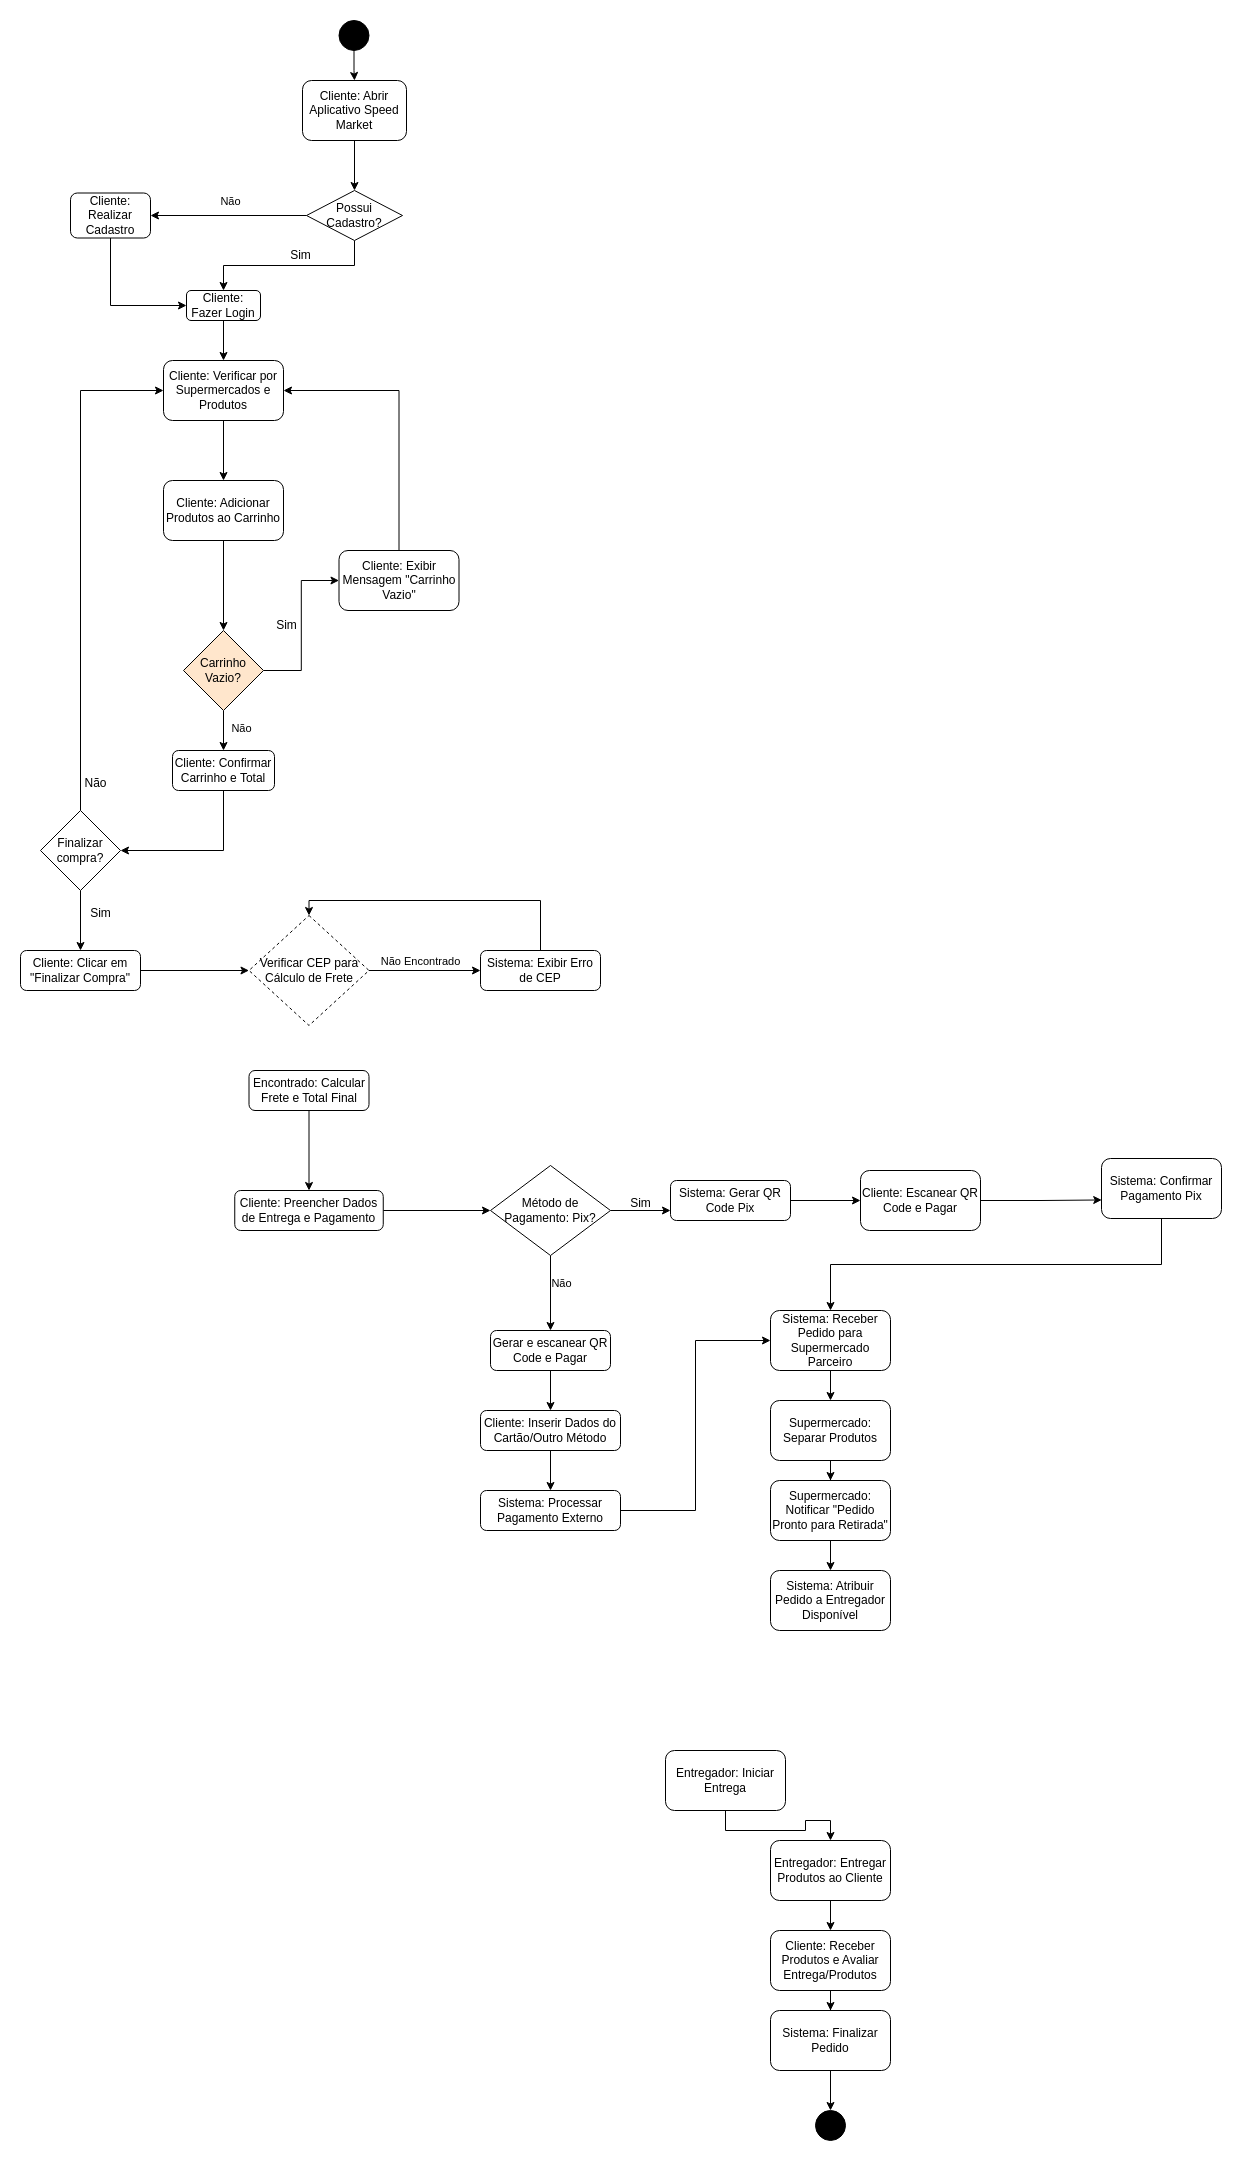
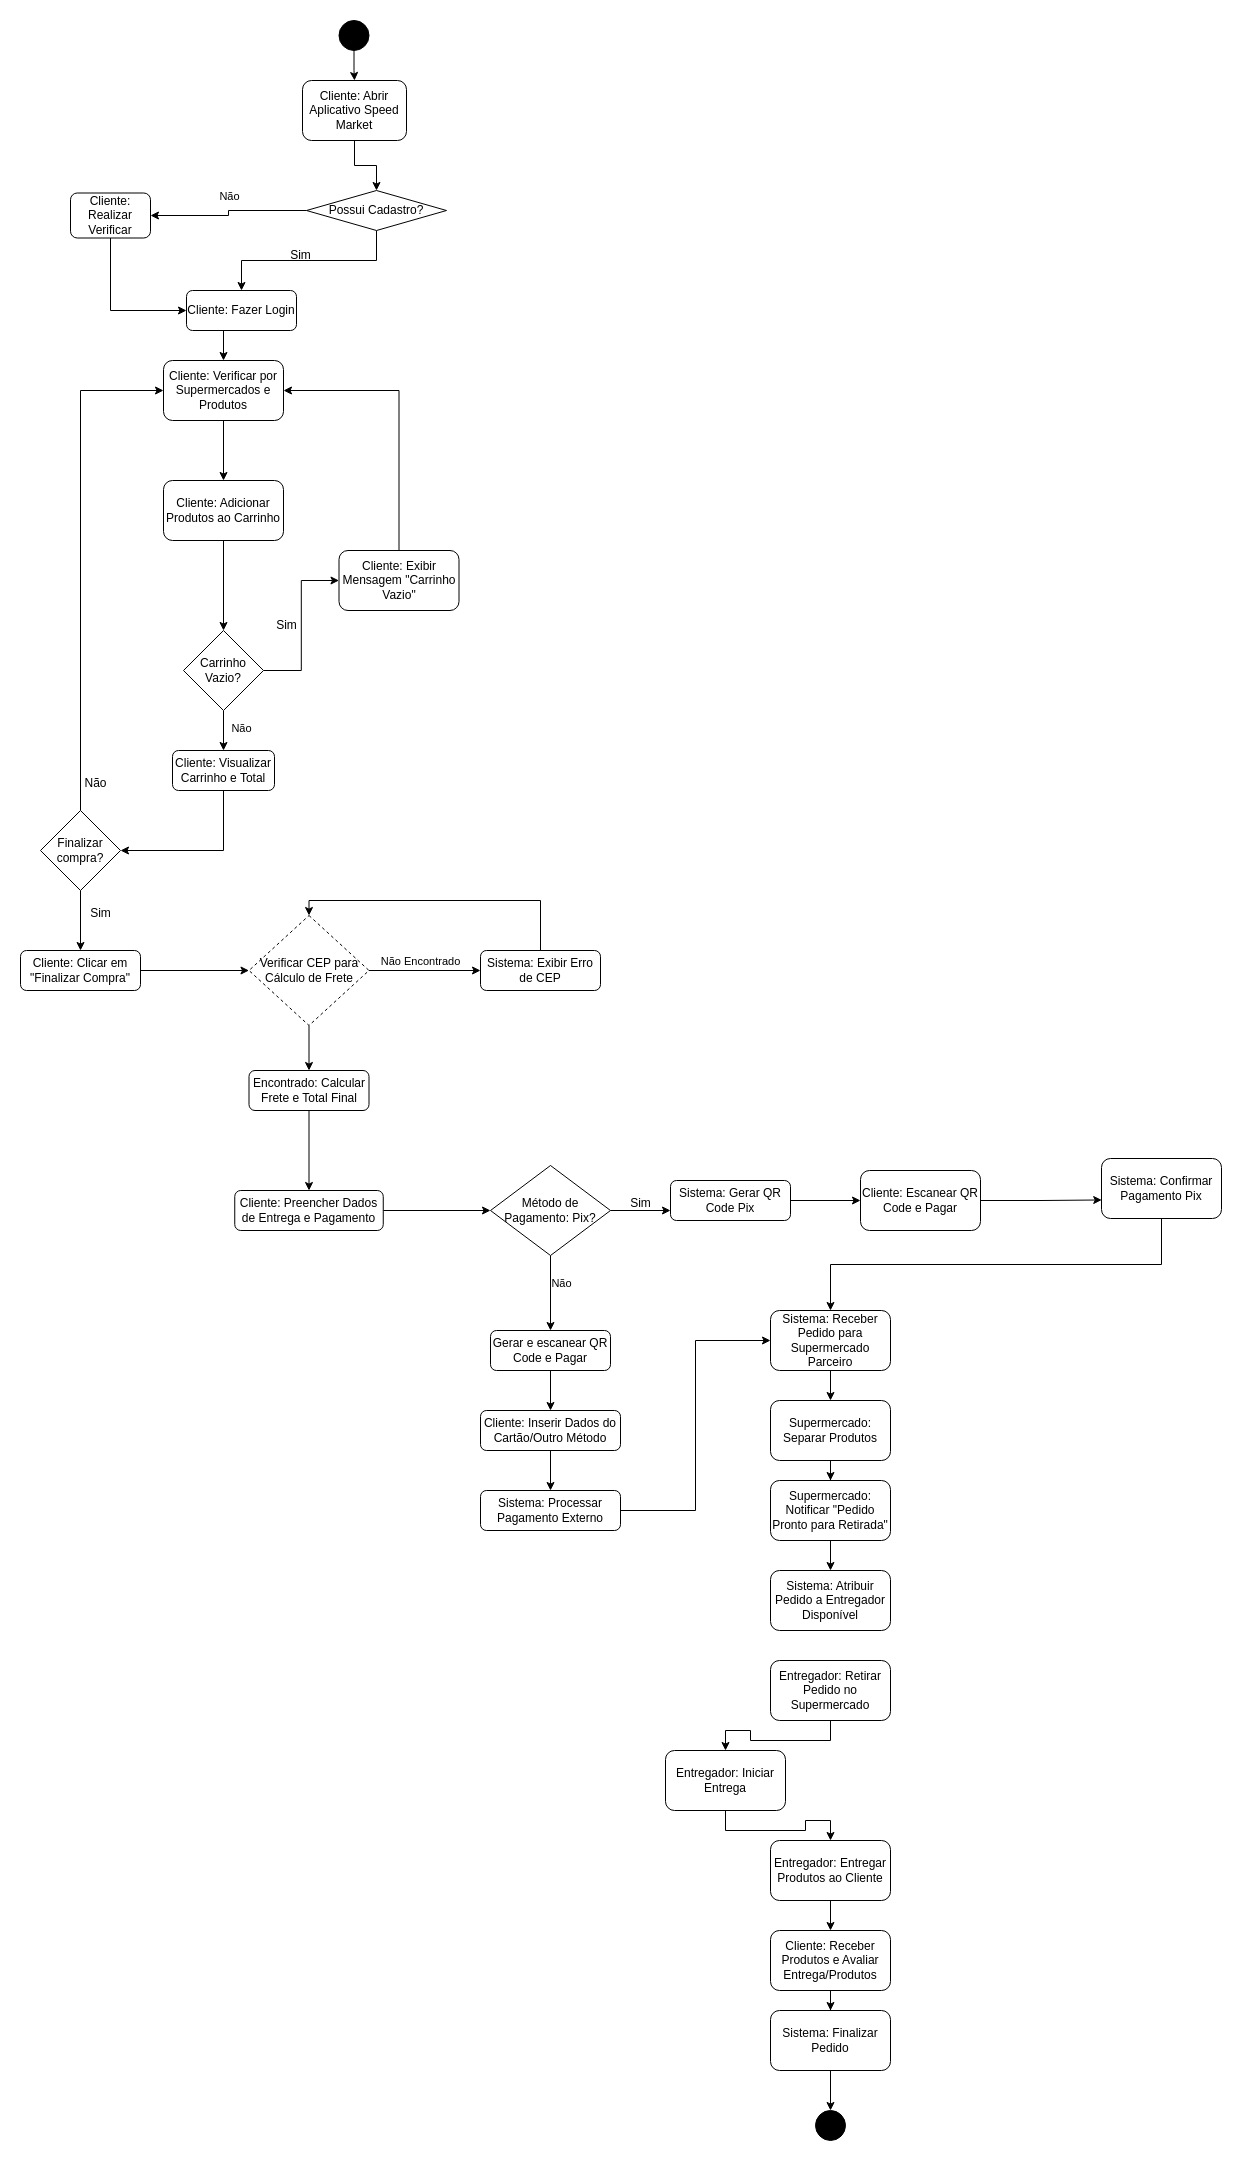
- <mxCell id="11" value="Cliente: Realizar Cadastro" style="rounded=1;whiteSpace=wrap;html=1;" vertex="1" parent="1"><mxGeometry x="70" y="192.5" width="80" height="45" as="geometry" /></mxCell>
+ <mxCell id="11" value="Cliente: Realizar Verificar" style="rounded=1;whiteSpace=wrap;html=1;" vertex="1" parent="1"><mxGeometry x="70" y="192.5" width="80" height="45" as="geometry" /></mxCell>
- <mxCell id="9" value="Possui Cadastro?" style="rhombus;whiteSpace=wrap;html=1;" vertex="1" parent="1"><mxGeometry x="306" y="190" width="96" height="50" as="geometry" /></mxCell>
+ <mxCell id="9" value="Possui Cadastro?" style="rhombus;whiteSpace=wrap;html=1;" vertex="1" parent="1"><mxGeometry x="306" y="190" width="140" height="40" as="geometry" /></mxCell>
- <mxCell id="13" value="Cliente: Fazer Login" style="rounded=1;whiteSpace=wrap;html=1;" vertex="1" parent="1"><mxGeometry x="186" y="290" width="74" height="30" as="geometry" /></mxCell>
+ <mxCell id="13" value="Cliente: Fazer Login" style="rounded=1;whiteSpace=wrap;html=1;" vertex="1" parent="1"><mxGeometry x="186" y="290" width="110" height="40" as="geometry" /></mxCell>
- <mxCell id="20" value="Carrinho Vazio?" style="rhombus;whiteSpace=wrap;html=1;direction=south;fillColor=#ffe6cc;" vertex="1" parent="1"><mxGeometry x="183" y="630" width="80" height="80" as="geometry" /></mxCell>
+ <mxCell id="20" value="Carrinho Vazio?" style="rhombus;whiteSpace=wrap;html=1;direction=south;" vertex="1" parent="1"><mxGeometry x="183" y="630" width="80" height="80" as="geometry" /></mxCell>
- <mxCell id="25" value="Cliente: Confirmar Carrinho e Total" style="rounded=1;whiteSpace=wrap;html=1;" vertex="1" parent="1"><mxGeometry x="172" y="750" width="102" height="40" as="geometry" /></mxCell>
+ <mxCell id="25" value="Cliente: Visualizar Carrinho e Total" style="rounded=1;whiteSpace=wrap;html=1;" vertex="1" parent="1"><mxGeometry x="172" y="750" width="102" height="40" as="geometry" /></mxCell>
+ <mxCell id="33" style="edgeStyle=orthogonalEdgeStyle;rounded=0;orthogonalLoop=1;jettySize=auto;html=1;exitX=0.5;exitY=1;exitDx=0;exitDy=0;" edge="1" parent="1" source="35" target="40"><mxGeometry relative="1" as="geometry" /></mxCell>
+ <mxCell id="70" value="Entregador: Retirar Pedido no Supermercado" style="rounded=1;whiteSpace=wrap;html=1;" vertex="1" parent="1"><mxGeometry x="770" y="1660" width="120" height="60" as="geometry" /></mxCell>
+ <mxCell id="69" style="edgeStyle=orthogonalEdgeStyle;rounded=0;orthogonalLoop=1;jettySize=auto;html=1;exitX=0.5;exitY=1;exitDx=0;exitDy=0;" edge="1" parent="1" source="70" target="72"><mxGeometry relative="1" as="geometry" /></mxCell>
